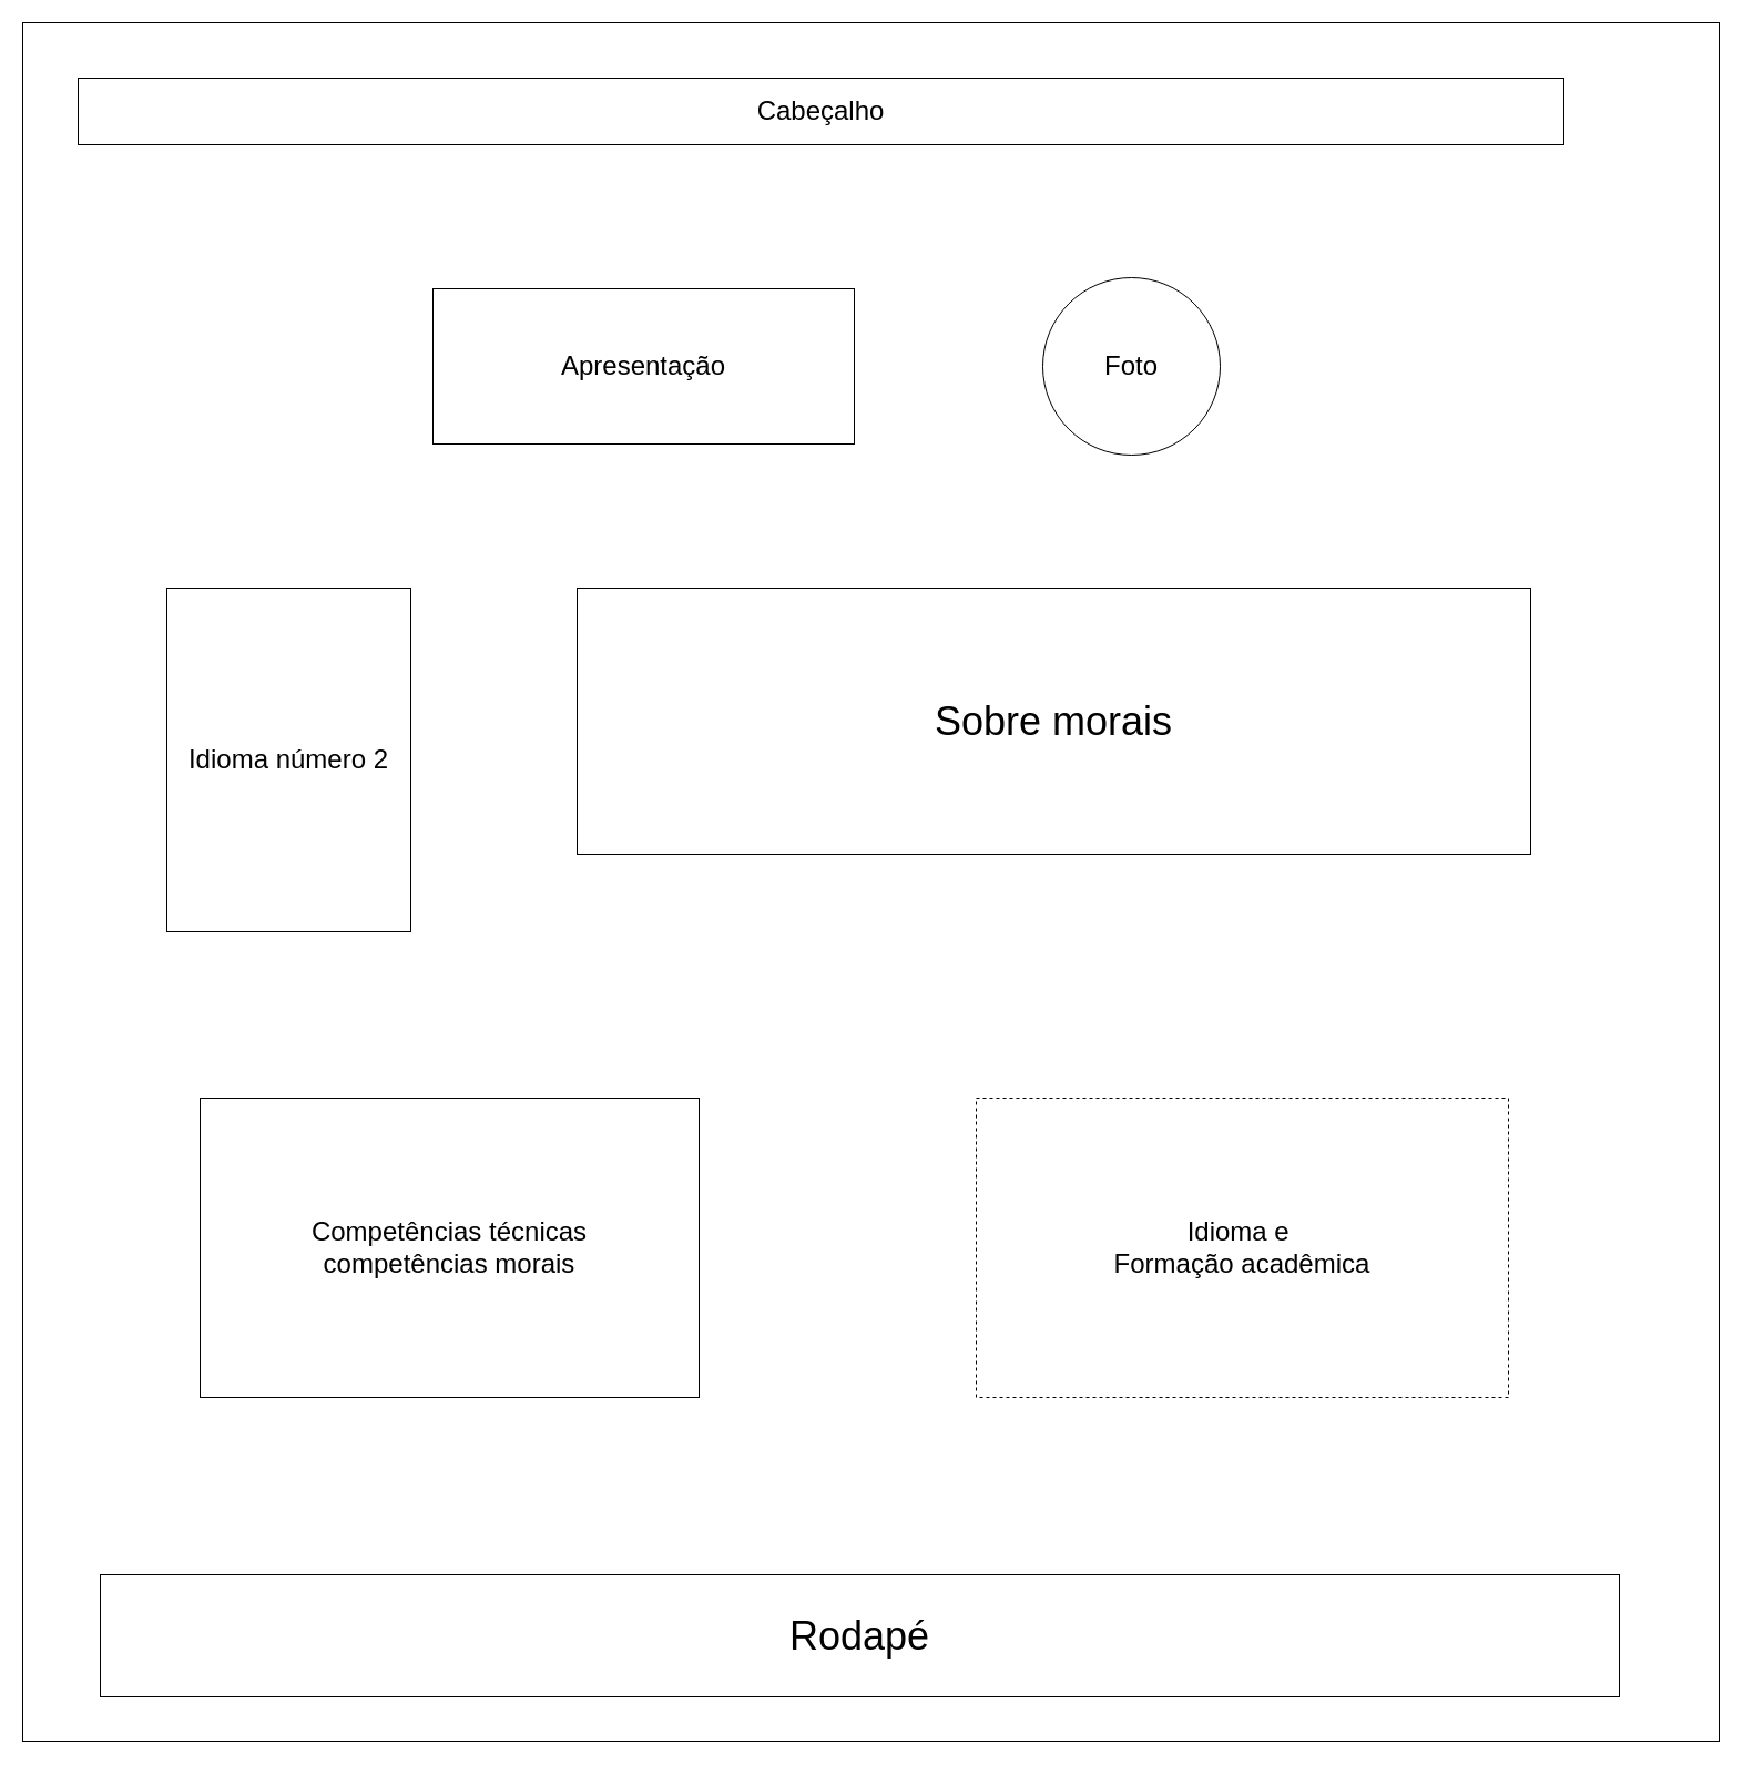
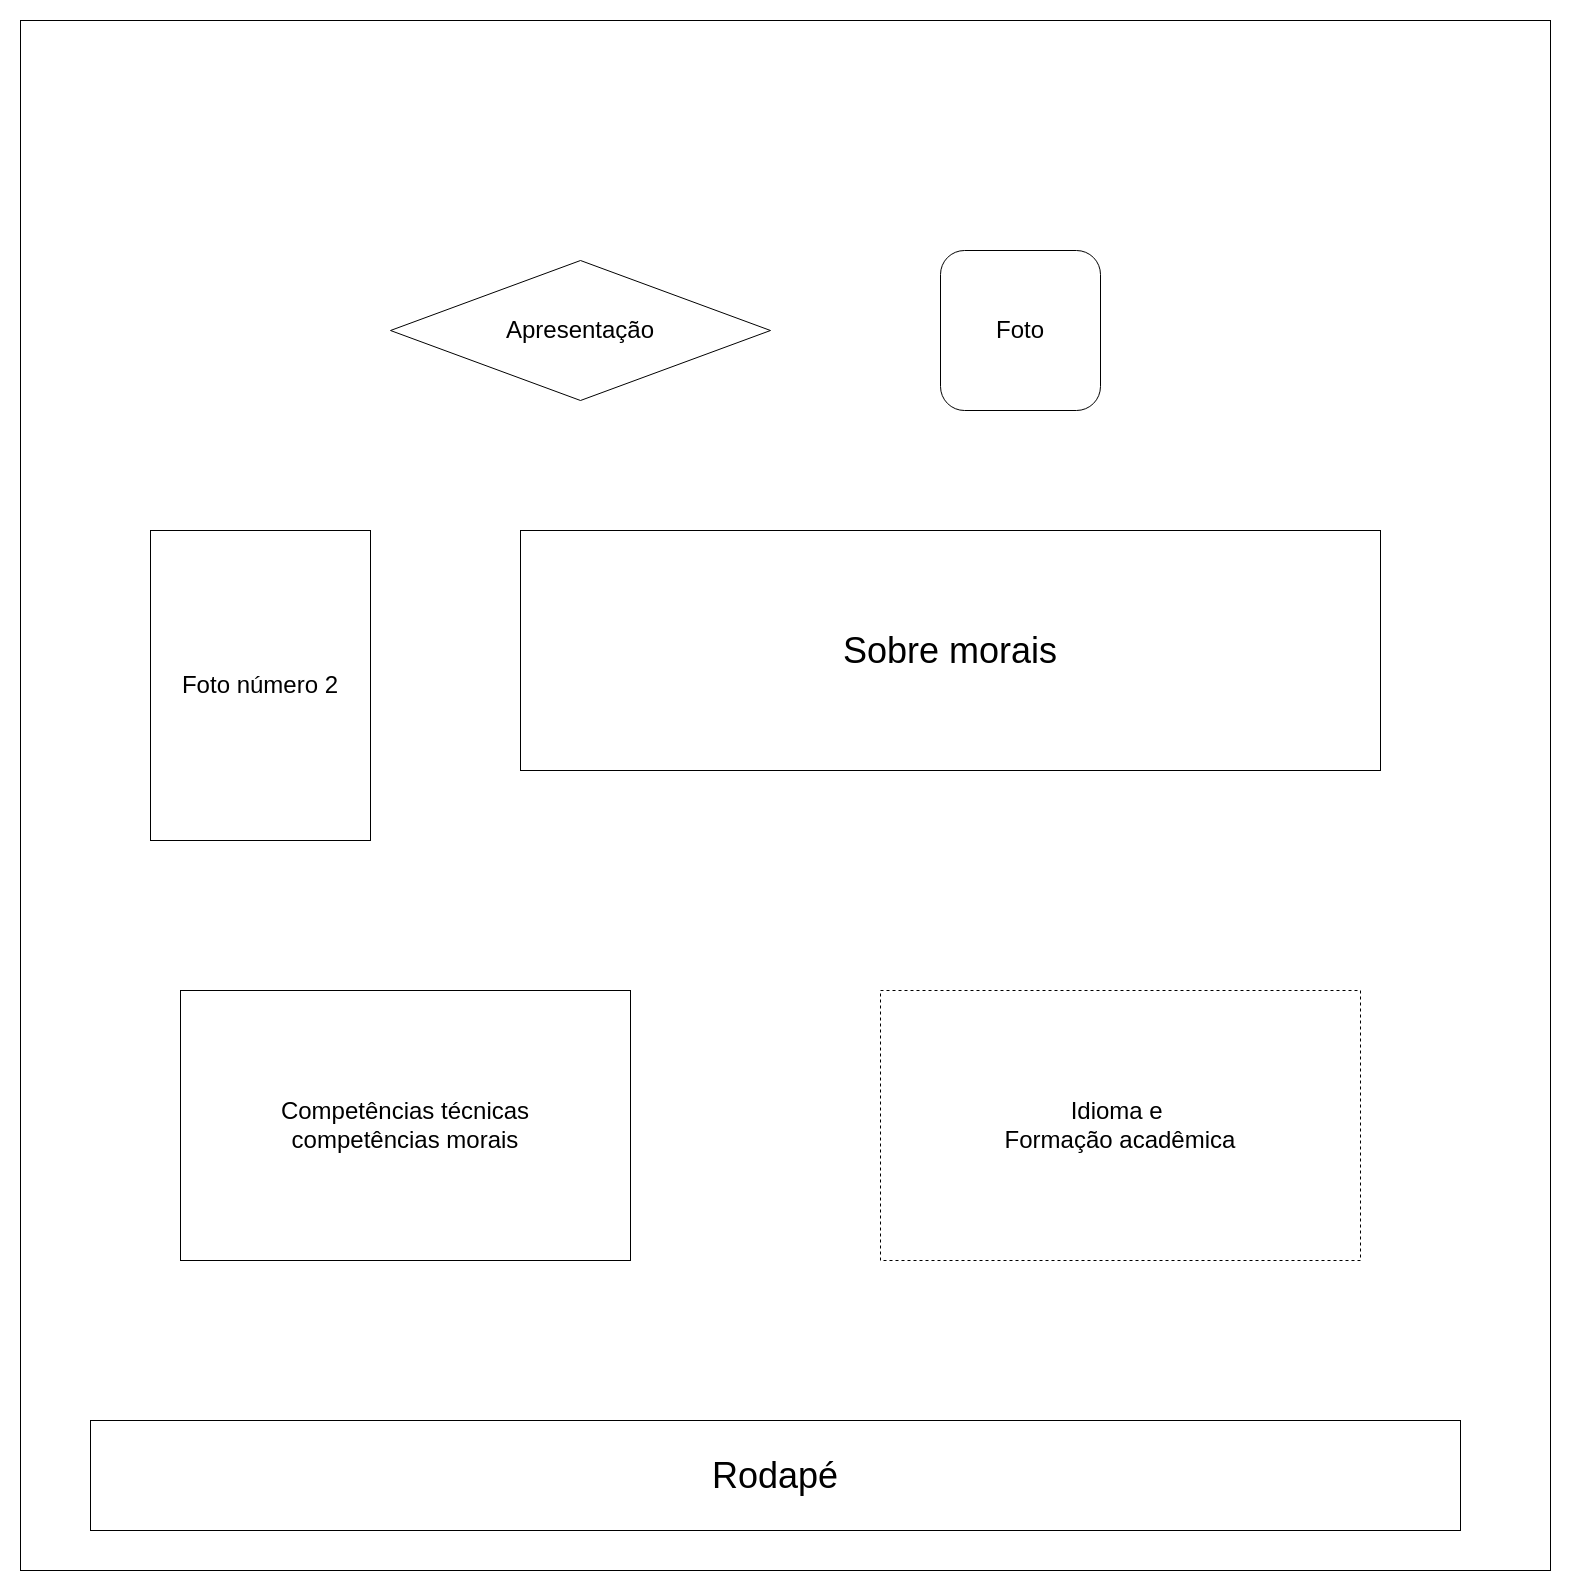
- <mxCell id="3" value="&lt;font style=&quot;font-size: 24px;&quot;&gt;Cabeçalho&lt;/font&gt;" style="rounded=0;whiteSpace=wrap;html=1;" vertex="1" parent="1"><mxGeometry x="70" y="70" width="1340" height="60" as="geometry" /></mxCell>
- <mxCell id="5" value="&lt;font style=&quot;font-size: 24px;&quot;&gt;Apresentação&lt;/font&gt;" style="rounded=0;whiteSpace=wrap;html=1;" vertex="1" parent="1"><mxGeometry x="390" y="260" width="380" height="140" as="geometry" /></mxCell>
+ <mxCell id="5" value="&lt;font style=&quot;font-size: 24px;&quot;&gt;Apresentação&lt;/font&gt;" style="rhombus;whiteSpace=wrap;html=1;" vertex="1" parent="1"><mxGeometry x="390" y="260" width="380" height="140" as="geometry" /></mxCell>
- <mxCell id="4" value="&lt;font style=&quot;font-size: 24px;&quot;&gt;Foto&lt;/font&gt;" style="ellipse;whiteSpace=wrap;html=1;aspect=fixed;" vertex="1" parent="1"><mxGeometry x="940" y="250" width="160" height="160" as="geometry" /></mxCell>
+ <mxCell id="4" value="&lt;font style=&quot;font-size: 24px;&quot;&gt;Foto&lt;/font&gt;" style="whiteSpace=wrap;html=1;aspect=fixed;rounded=1;" vertex="1" parent="1"><mxGeometry x="940" y="250" width="160" height="160" as="geometry" /></mxCell>
- <mxCell id="6" value="&lt;font style=&quot;font-size: 24px;&quot;&gt;Idioma número 2&lt;/font&gt;" style="rounded=0;whiteSpace=wrap;html=1;" vertex="1" parent="1"><mxGeometry x="150" y="530" width="220" height="310" as="geometry" /></mxCell>
+ <mxCell id="6" value="&lt;font style=&quot;font-size: 24px;&quot;&gt;Foto número 2&lt;/font&gt;" style="rounded=0;whiteSpace=wrap;html=1;" vertex="1" parent="1"><mxGeometry x="150" y="530" width="220" height="310" as="geometry" /></mxCell>
